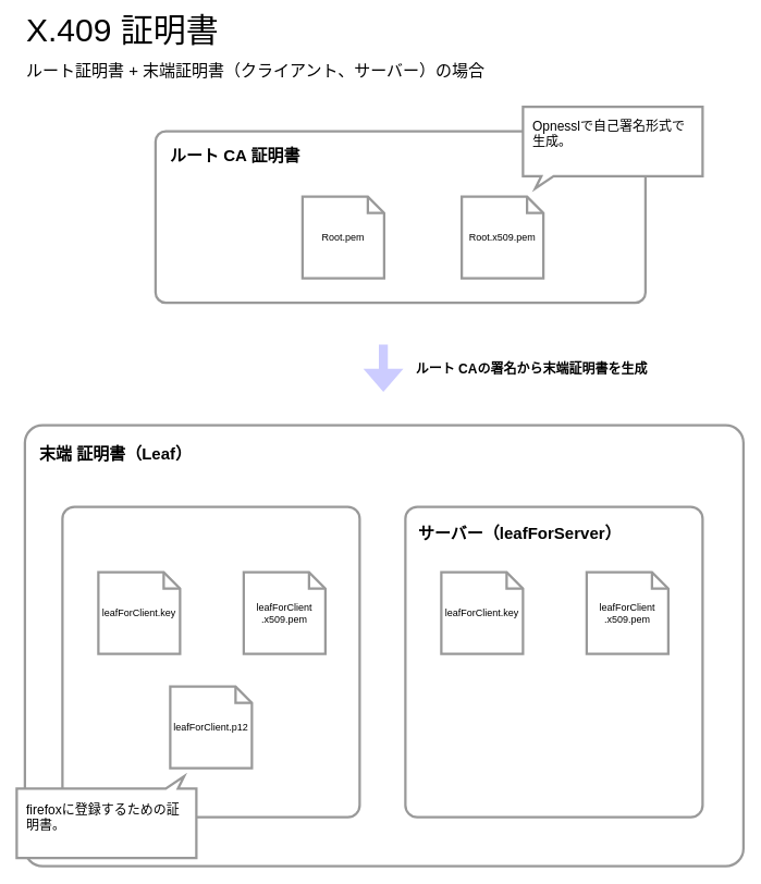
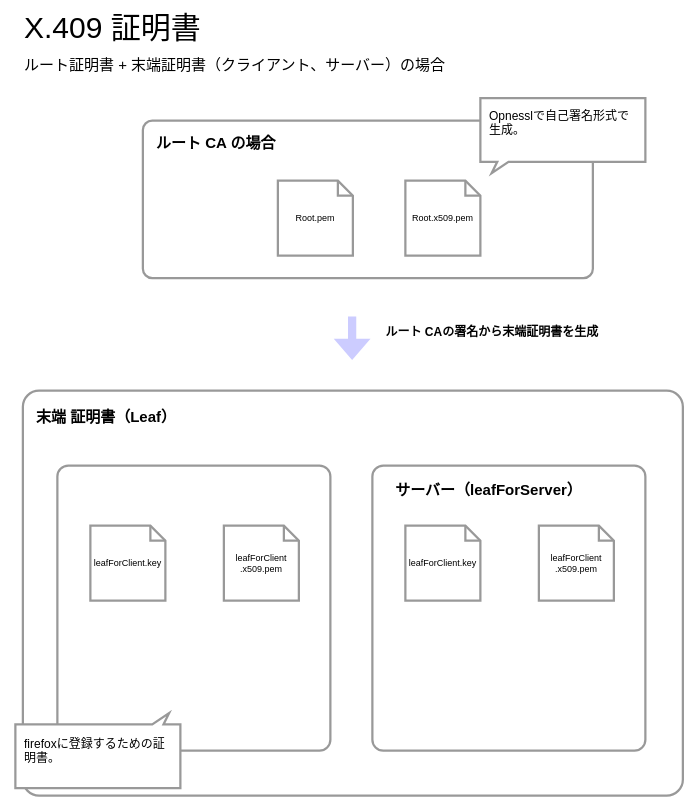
- <mxCell id="6" value="ルート CA 証明書" style="text;html=1;strokeColor=none;fillColor=none;align=left;verticalAlign=middle;whiteSpace=wrap;rounded=0;fontSize=20;fontStyle=1" vertex="1" parent="1"><mxGeometry x="206" y="174" width="240" height="30" as="geometry" /></mxCell>
+ <mxCell id="6" value="ルート CA の場合" style="text;html=1;strokeColor=none;fillColor=none;align=left;verticalAlign=middle;whiteSpace=wrap;rounded=0;fontSize=20;fontStyle=1" vertex="1" parent="1"><mxGeometry x="206" y="174" width="240" height="30" as="geometry" /></mxCell>
- <mxCell id="10" value="Root.x509.pem" style="shape=note;size=20;whiteSpace=wrap;html=1;labelBackgroundColor=none;labelBorderColor=none;fontSize=12;strokeColor=#999999;strokeWidth=3;fillColor=default;" vertex="1" parent="1"><mxGeometry x="565" y="240" width="100" height="100" as="geometry" /></mxCell>
+ <mxCell id="10" value="Root.x509.pem" style="shape=note;size=20;whiteSpace=wrap;html=1;labelBackgroundColor=none;labelBorderColor=none;fontSize=12;strokeColor=#999999;strokeWidth=3;fillColor=default;" vertex="1" parent="1"><mxGeometry x="540" y="240" width="100" height="100" as="geometry" /></mxCell>
- <mxCell id="22" value="ルート CAの署名から末端証明書を生成" style="text;html=1;strokeColor=none;fillColor=none;align=left;verticalAlign=top;whiteSpace=wrap;rounded=0;labelBackgroundColor=none;labelBorderColor=none;fontSize=16;fontStyle=1" vertex="1" parent="1"><mxGeometry x="507" y="435" width="340" height="40" as="geometry" /></mxCell>
+ <mxCell id="22" value="ルート CAの署名から末端証明書を生成" style="text;html=1;strokeColor=none;fillColor=none;align=left;verticalAlign=top;whiteSpace=wrap;rounded=0;labelBackgroundColor=none;labelBorderColor=none;fontSize=16;fontStyle=1" vertex="1" parent="1"><mxGeometry x="512" y="425" width="340" height="40" as="geometry" /></mxCell>
- <mxCell id="16" value="サーバー（leafForServer）" style="text;html=1;strokeColor=none;fillColor=none;align=left;verticalAlign=middle;whiteSpace=wrap;rounded=0;fontSize=20;fontStyle=1" vertex="1" parent="1"><mxGeometry x="510" y="636" width="310" height="30" as="geometry" /></mxCell>
+ <mxCell id="16" value="サーバー（leafForServer）" style="text;html=1;strokeColor=none;fillColor=none;align=left;verticalAlign=middle;whiteSpace=wrap;rounded=0;fontSize=20;fontStyle=1" vertex="1" parent="1"><mxGeometry x="525" y="636" width="310" height="30" as="geometry" /></mxCell>
- <mxCell id="12" value="leafForClient.p12" style="shape=note;size=20;whiteSpace=wrap;html=1;labelBackgroundColor=none;labelBorderColor=none;fontSize=12;strokeColor=#999999;strokeWidth=3;fillColor=default;" vertex="1" parent="1"><mxGeometry x="208" y="840" width="100" height="100" as="geometry" /></mxCell>
